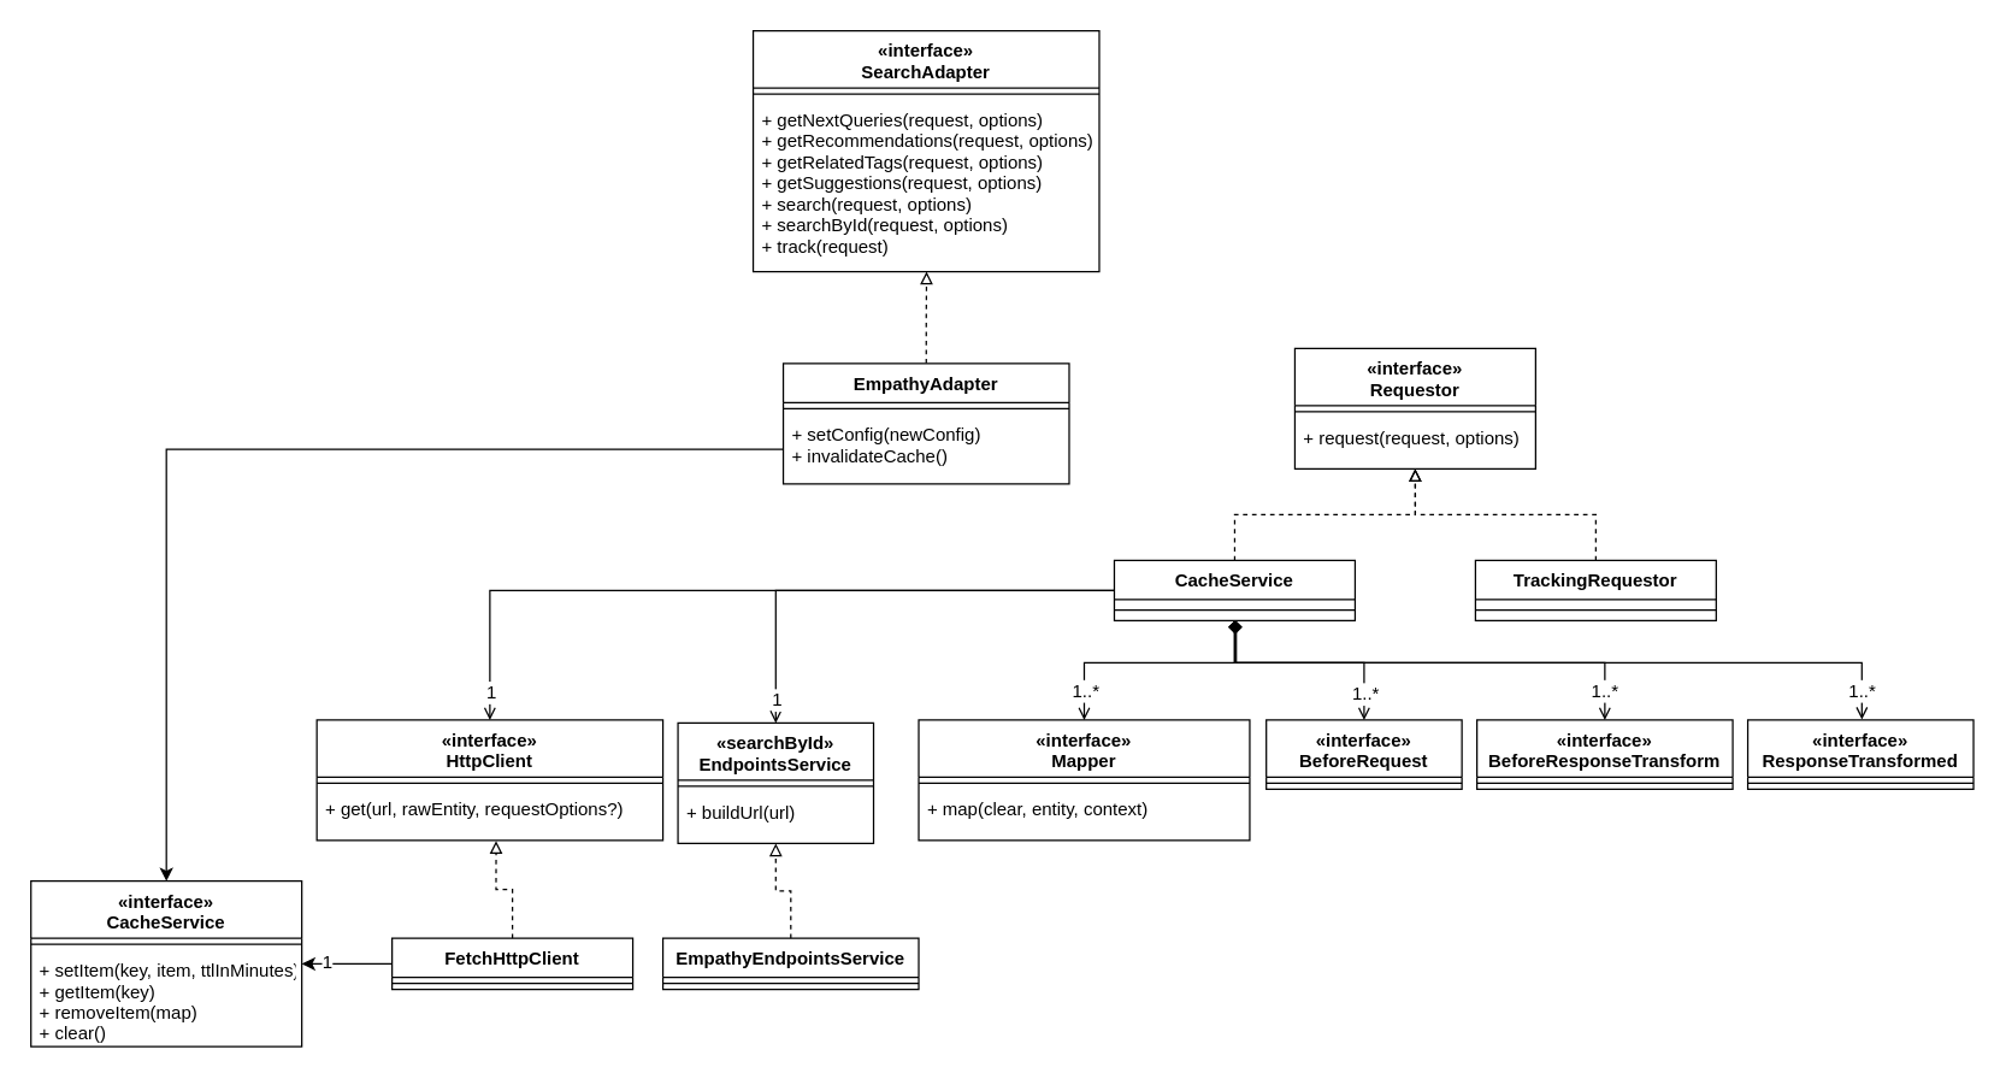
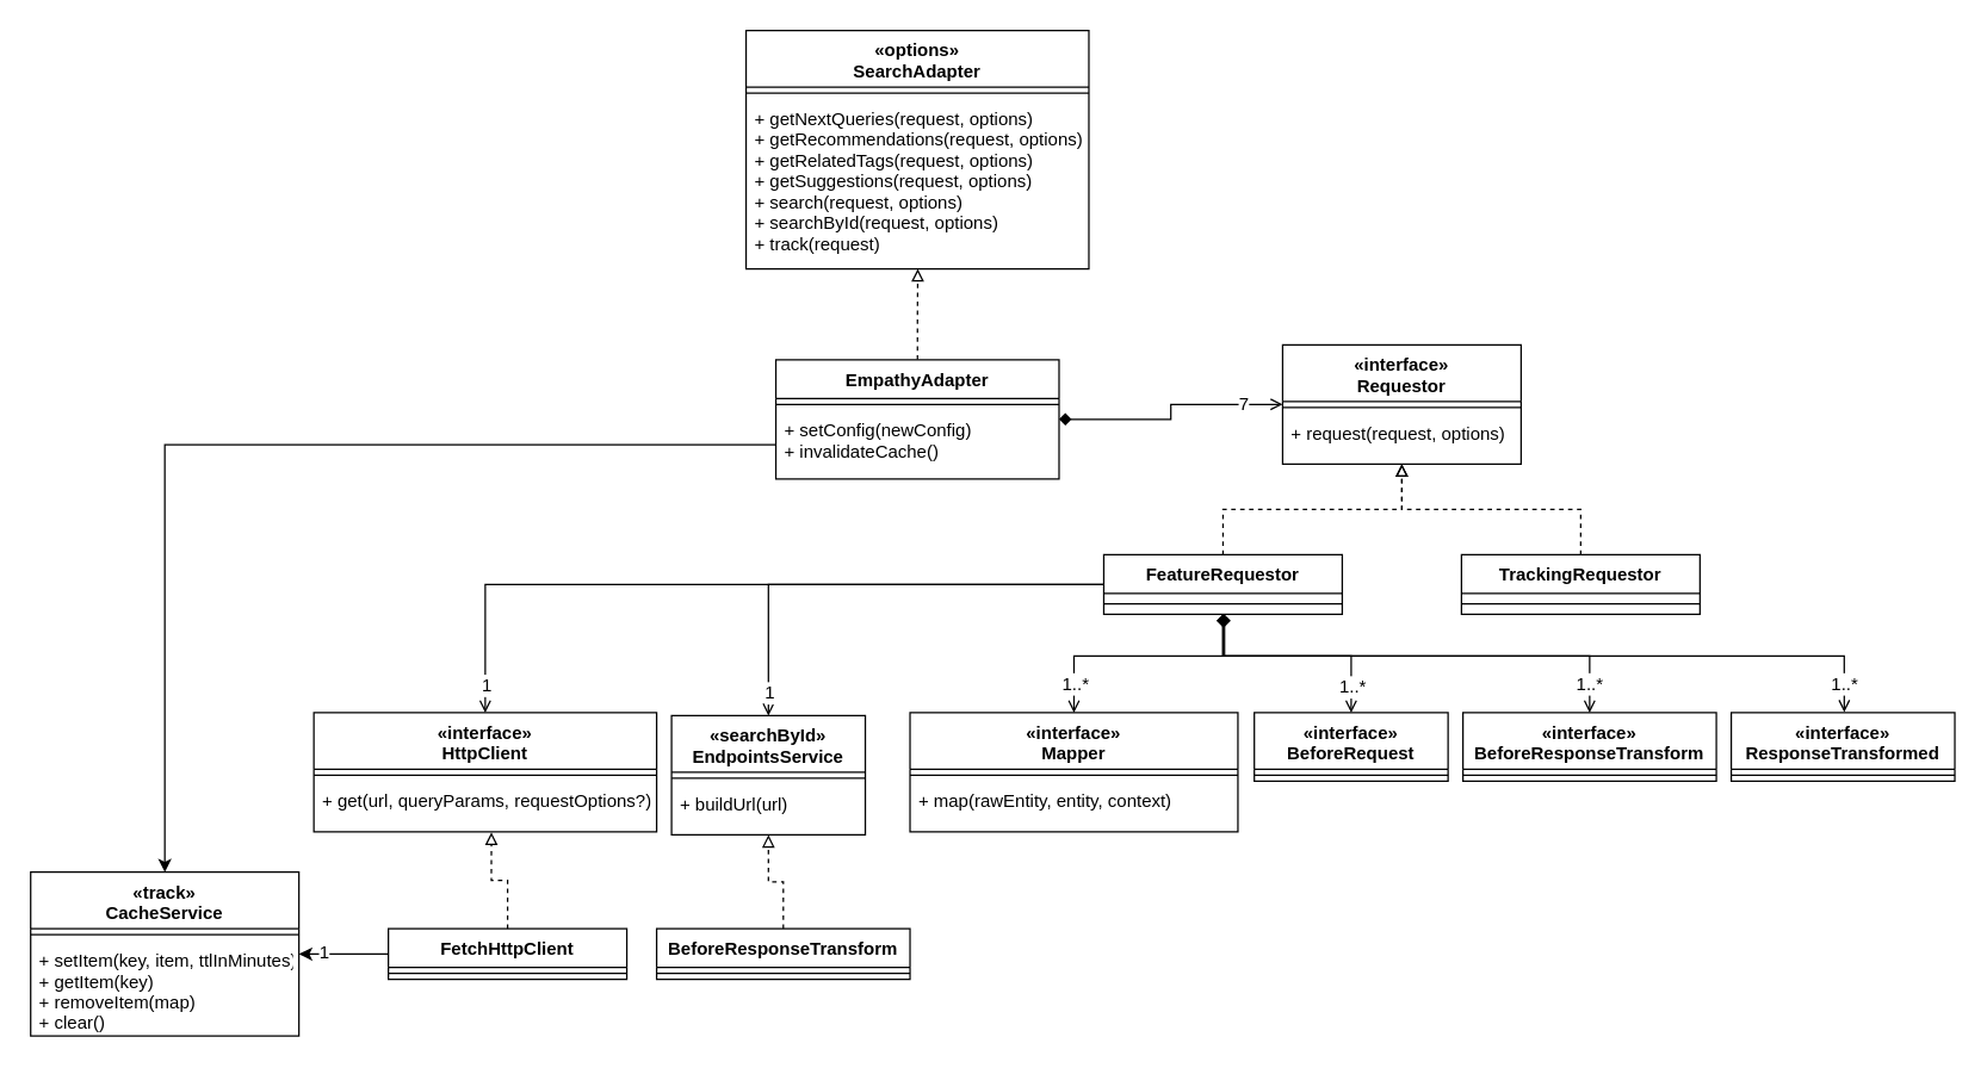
- <mxCell id="14" value="«interface»&#10;SearchAdapter" style="swimlane;fontStyle=1;align=center;verticalAlign=top;childLayout=stackLayout;horizontal=1;startSize=38;horizontalStack=0;resizeParent=1;resizeParentMax=0;resizeLast=0;collapsible=1;marginBottom=0;" parent="1" vertex="1"><mxGeometry x="500" y="20" width="230" height="160" as="geometry" /></mxCell>
+ <mxCell id="14" value="«options»&#10;SearchAdapter" style="swimlane;fontStyle=1;align=center;verticalAlign=top;childLayout=stackLayout;horizontal=1;startSize=38;horizontalStack=0;resizeParent=1;resizeParentMax=0;resizeLast=0;collapsible=1;marginBottom=0;" parent="1" vertex="1"><mxGeometry x="500" y="20" width="230" height="160" as="geometry" /></mxCell>
+ <mxCell id="9" style="edgeStyle=orthogonalEdgeStyle;rounded=0;orthogonalLoop=1;jettySize=auto;html=1;exitX=1;exitY=0.5;exitDx=0;exitDy=0;endArrow=open;endFill=0;startArrow=diamond;startFill=1;" parent="1" source="11" target="17" edge="1"><mxGeometry relative="1" as="geometry"><mxPoint x="830" y="240" as="targetPoint" /></mxGeometry></mxCell>
+ <mxCell id="10" value="7" style="text;html=1;resizable=0;points=[];align=center;verticalAlign=middle;labelBackgroundColor=#ffffff;" parent="9" vertex="1" connectable="0"><mxGeometry x="0.667" y="-1" relative="1" as="geometry"><mxPoint y="-2" as="offset" /></mxGeometry></mxCell>
- <mxCell id="6" value="CacheService" style="swimlane;fontStyle=1;align=center;verticalAlign=top;childLayout=stackLayout;horizontal=1;startSize=26;horizontalStack=0;resizeParent=1;resizeParentMax=0;resizeLast=0;collapsible=1;marginBottom=0;" parent="1" vertex="1"><mxGeometry x="740" y="372" width="160" height="40" as="geometry" /></mxCell>
+ <mxCell id="6" value="FeatureRequestor" style="swimlane;fontStyle=1;align=center;verticalAlign=top;childLayout=stackLayout;horizontal=1;startSize=26;horizontalStack=0;resizeParent=1;resizeParentMax=0;resizeLast=0;collapsible=1;marginBottom=0;" parent="1" vertex="1"><mxGeometry x="740" y="372" width="160" height="40" as="geometry" /></mxCell>
- <mxCell id="29" value="+ get(url, rawEntity, requestOptions?)&#10;" style="text;strokeColor=none;fillColor=none;align=left;verticalAlign=top;spacingLeft=4;spacingRight=4;overflow=hidden;rotatable=0;points=[[0,0.5],[1,0.5]];portConstraint=eastwest;" parent="27" vertex="1"><mxGeometry y="46" width="230" height="34" as="geometry" /></mxCell>
+ <mxCell id="29" value="+ get(url, queryParams, requestOptions?)&#10;" style="text;strokeColor=none;fillColor=none;align=left;verticalAlign=top;spacingLeft=4;spacingRight=4;overflow=hidden;rotatable=0;points=[[0,0.5],[1,0.5]];portConstraint=eastwest;" parent="27" vertex="1"><mxGeometry y="46" width="230" height="34" as="geometry" /></mxCell>
- <mxCell id="34" value="+ map(clear, entity, context)&#10;" style="text;strokeColor=none;fillColor=none;align=left;verticalAlign=top;spacingLeft=4;spacingRight=4;overflow=hidden;rotatable=0;points=[[0,0.5],[1,0.5]];portConstraint=eastwest;" parent="32" vertex="1"><mxGeometry y="46" width="220" height="34" as="geometry" /></mxCell>
+ <mxCell id="34" value="+ map(rawEntity, entity, context)&#10;" style="text;strokeColor=none;fillColor=none;align=left;verticalAlign=top;spacingLeft=4;spacingRight=4;overflow=hidden;rotatable=0;points=[[0,0.5],[1,0.5]];portConstraint=eastwest;" parent="32" vertex="1"><mxGeometry y="46" width="220" height="34" as="geometry" /></mxCell>
- <mxCell id="55" value="«interface»&#10;CacheService" style="swimlane;fontStyle=1;align=center;verticalAlign=top;childLayout=stackLayout;horizontal=1;startSize=38;horizontalStack=0;resizeParent=1;resizeParentMax=0;resizeLast=0;collapsible=1;marginBottom=0;" vertex="1" parent="1"><mxGeometry x="20" y="585" width="180" height="110" as="geometry" /></mxCell>
+ <mxCell id="55" value="«track»&#10;CacheService" style="swimlane;fontStyle=1;align=center;verticalAlign=top;childLayout=stackLayout;horizontal=1;startSize=38;horizontalStack=0;resizeParent=1;resizeParentMax=0;resizeLast=0;collapsible=1;marginBottom=0;" vertex="1" parent="1"><mxGeometry x="20" y="585" width="180" height="110" as="geometry" /></mxCell>
- <mxCell id="53" value="EmpathyEndpointsService" style="swimlane;fontStyle=1;align=center;verticalAlign=top;childLayout=stackLayout;horizontal=1;startSize=26;horizontalStack=0;resizeParent=1;resizeParentMax=0;resizeLast=0;collapsible=1;marginBottom=0;" parent="1" vertex="1"><mxGeometry x="440" y="623" width="170" height="34" as="geometry" /></mxCell>
+ <mxCell id="53" value="BeforeResponseTransform" style="swimlane;fontStyle=1;align=center;verticalAlign=top;childLayout=stackLayout;horizontal=1;startSize=26;horizontalStack=0;resizeParent=1;resizeParentMax=0;resizeLast=0;collapsible=1;marginBottom=0;" parent="1" vertex="1"><mxGeometry x="440" y="623" width="170" height="34" as="geometry" /></mxCell>
